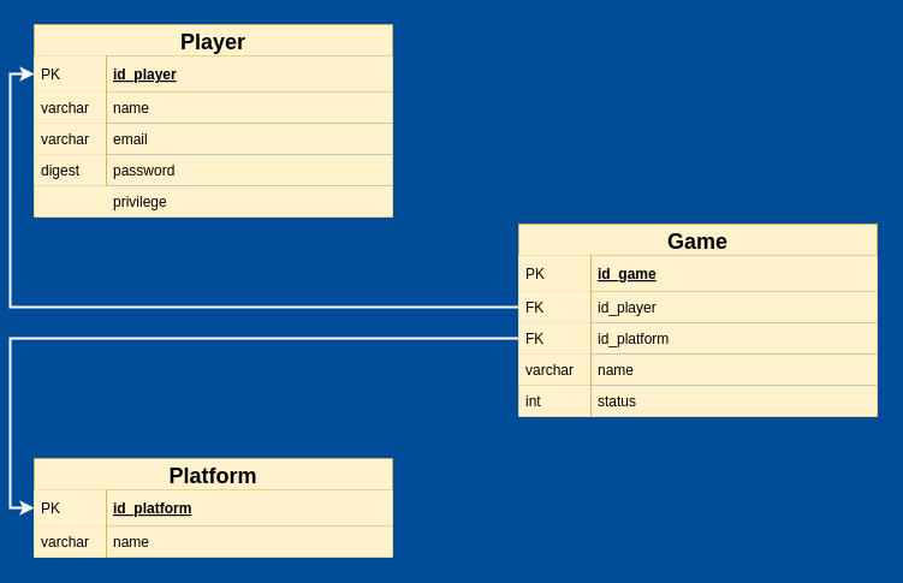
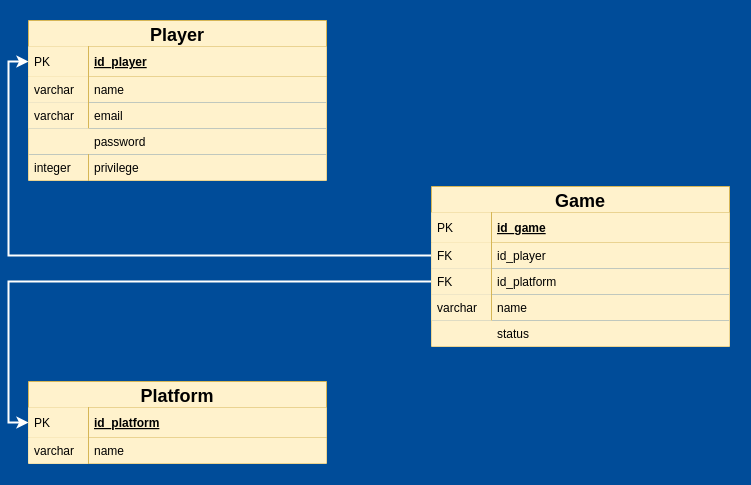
- <mxCell id="29" value="digest" style="shape=partialRectangle;top=0;left=0;bottom=0;fillColor=#fff2cc;align=left;verticalAlign=top;spacingLeft=4;spacingRight=4;overflow=hidden;rotatable=0;points=[];portConstraint=eastwest;part=1;fontSize=12;strokeColor=#D6B656;" parent="28" vertex="1" connectable="0"><mxGeometry width="60" height="26" as="geometry" /></mxCell>
+ <mxCell id="31" value="integer" style="shape=partialRectangle;top=0;left=0;bottom=0;fillColor=none;align=left;verticalAlign=top;spacingLeft=4;spacingRight=4;overflow=hidden;rotatable=0;points=[];portConstraint=eastwest;part=1;fontSize=12;strokeColor=#D6B656;" parent="30" vertex="1" connectable="0"><mxGeometry width="60" height="26" as="geometry" /></mxCell>
- <mxCell id="20" value="int" style="shape=partialRectangle;top=0;left=0;bottom=0;fillColor=none;align=left;verticalAlign=top;spacingLeft=4;spacingRight=4;overflow=hidden;rotatable=0;points=[];portConstraint=eastwest;part=1;fontSize=12;strokeColor=#D6B656;" parent="19" vertex="1" connectable="0"><mxGeometry width="60" height="26" as="geometry" /></mxCell>
